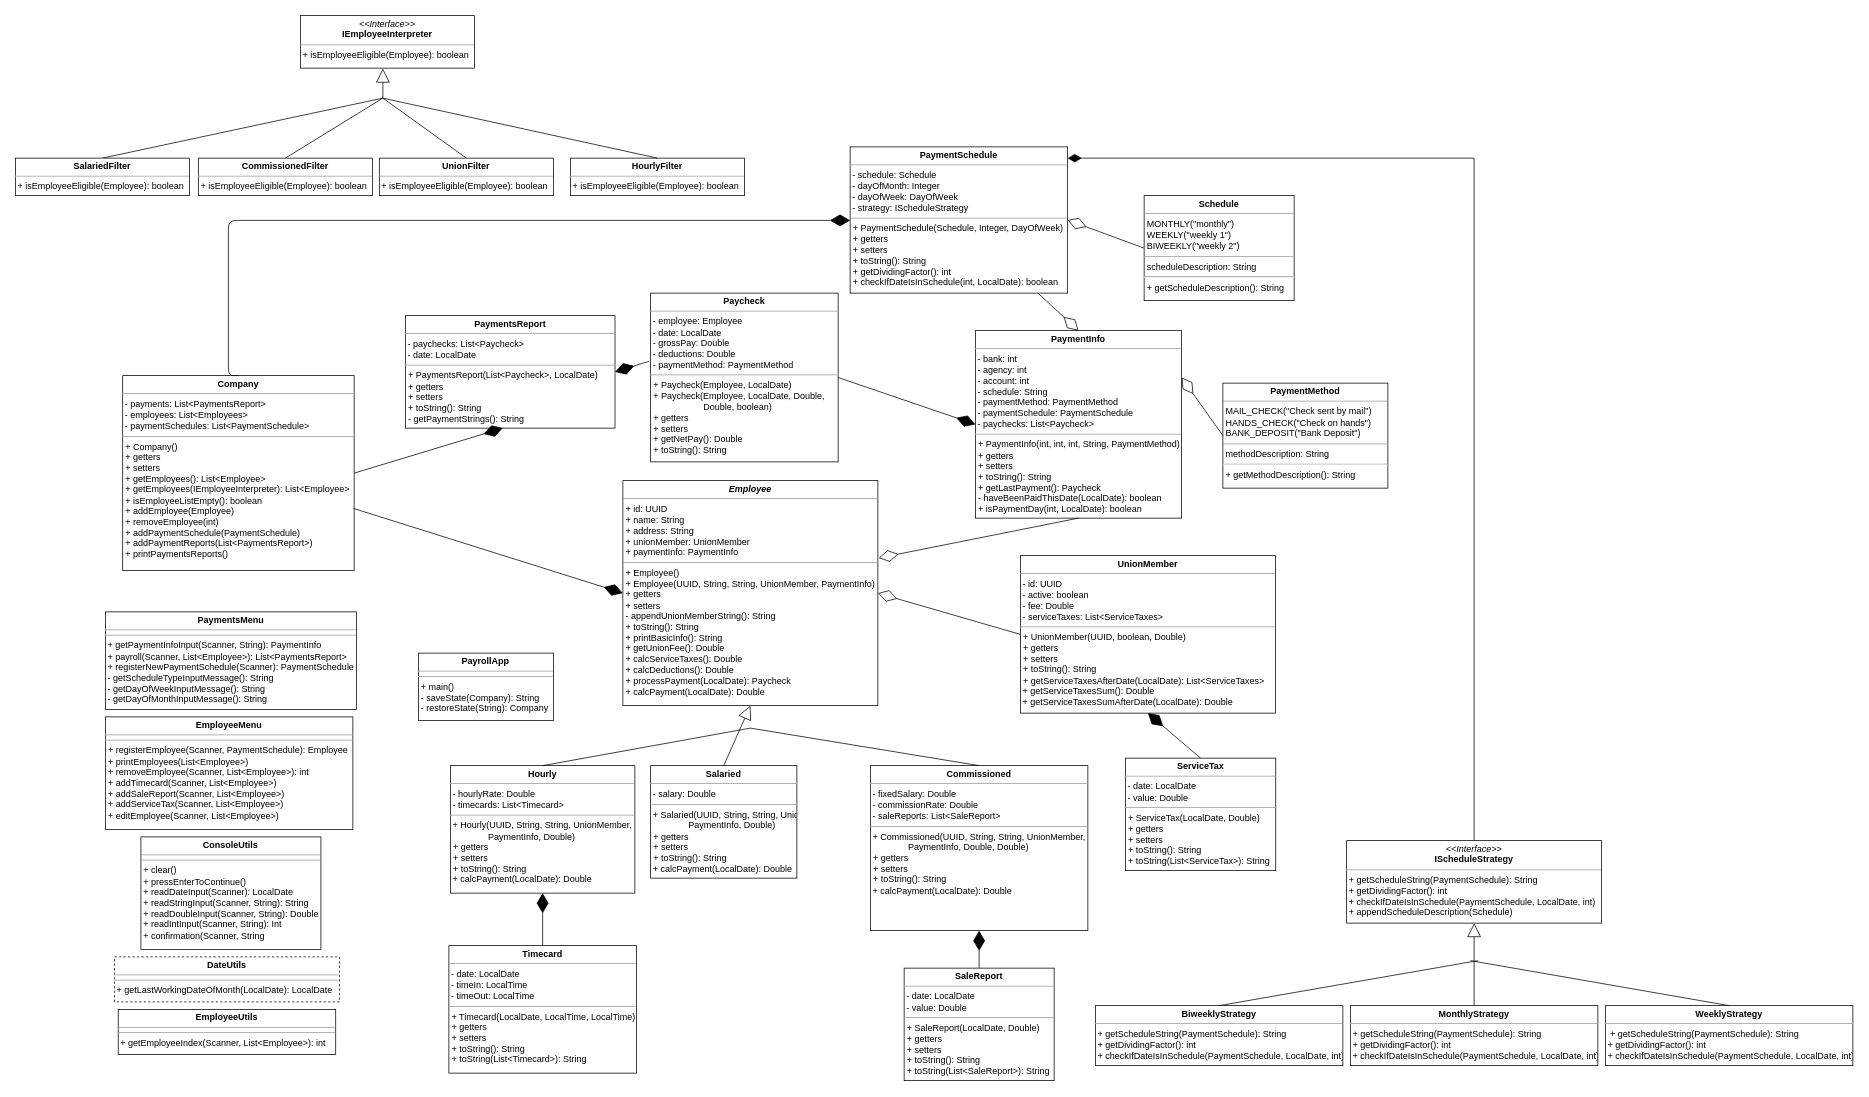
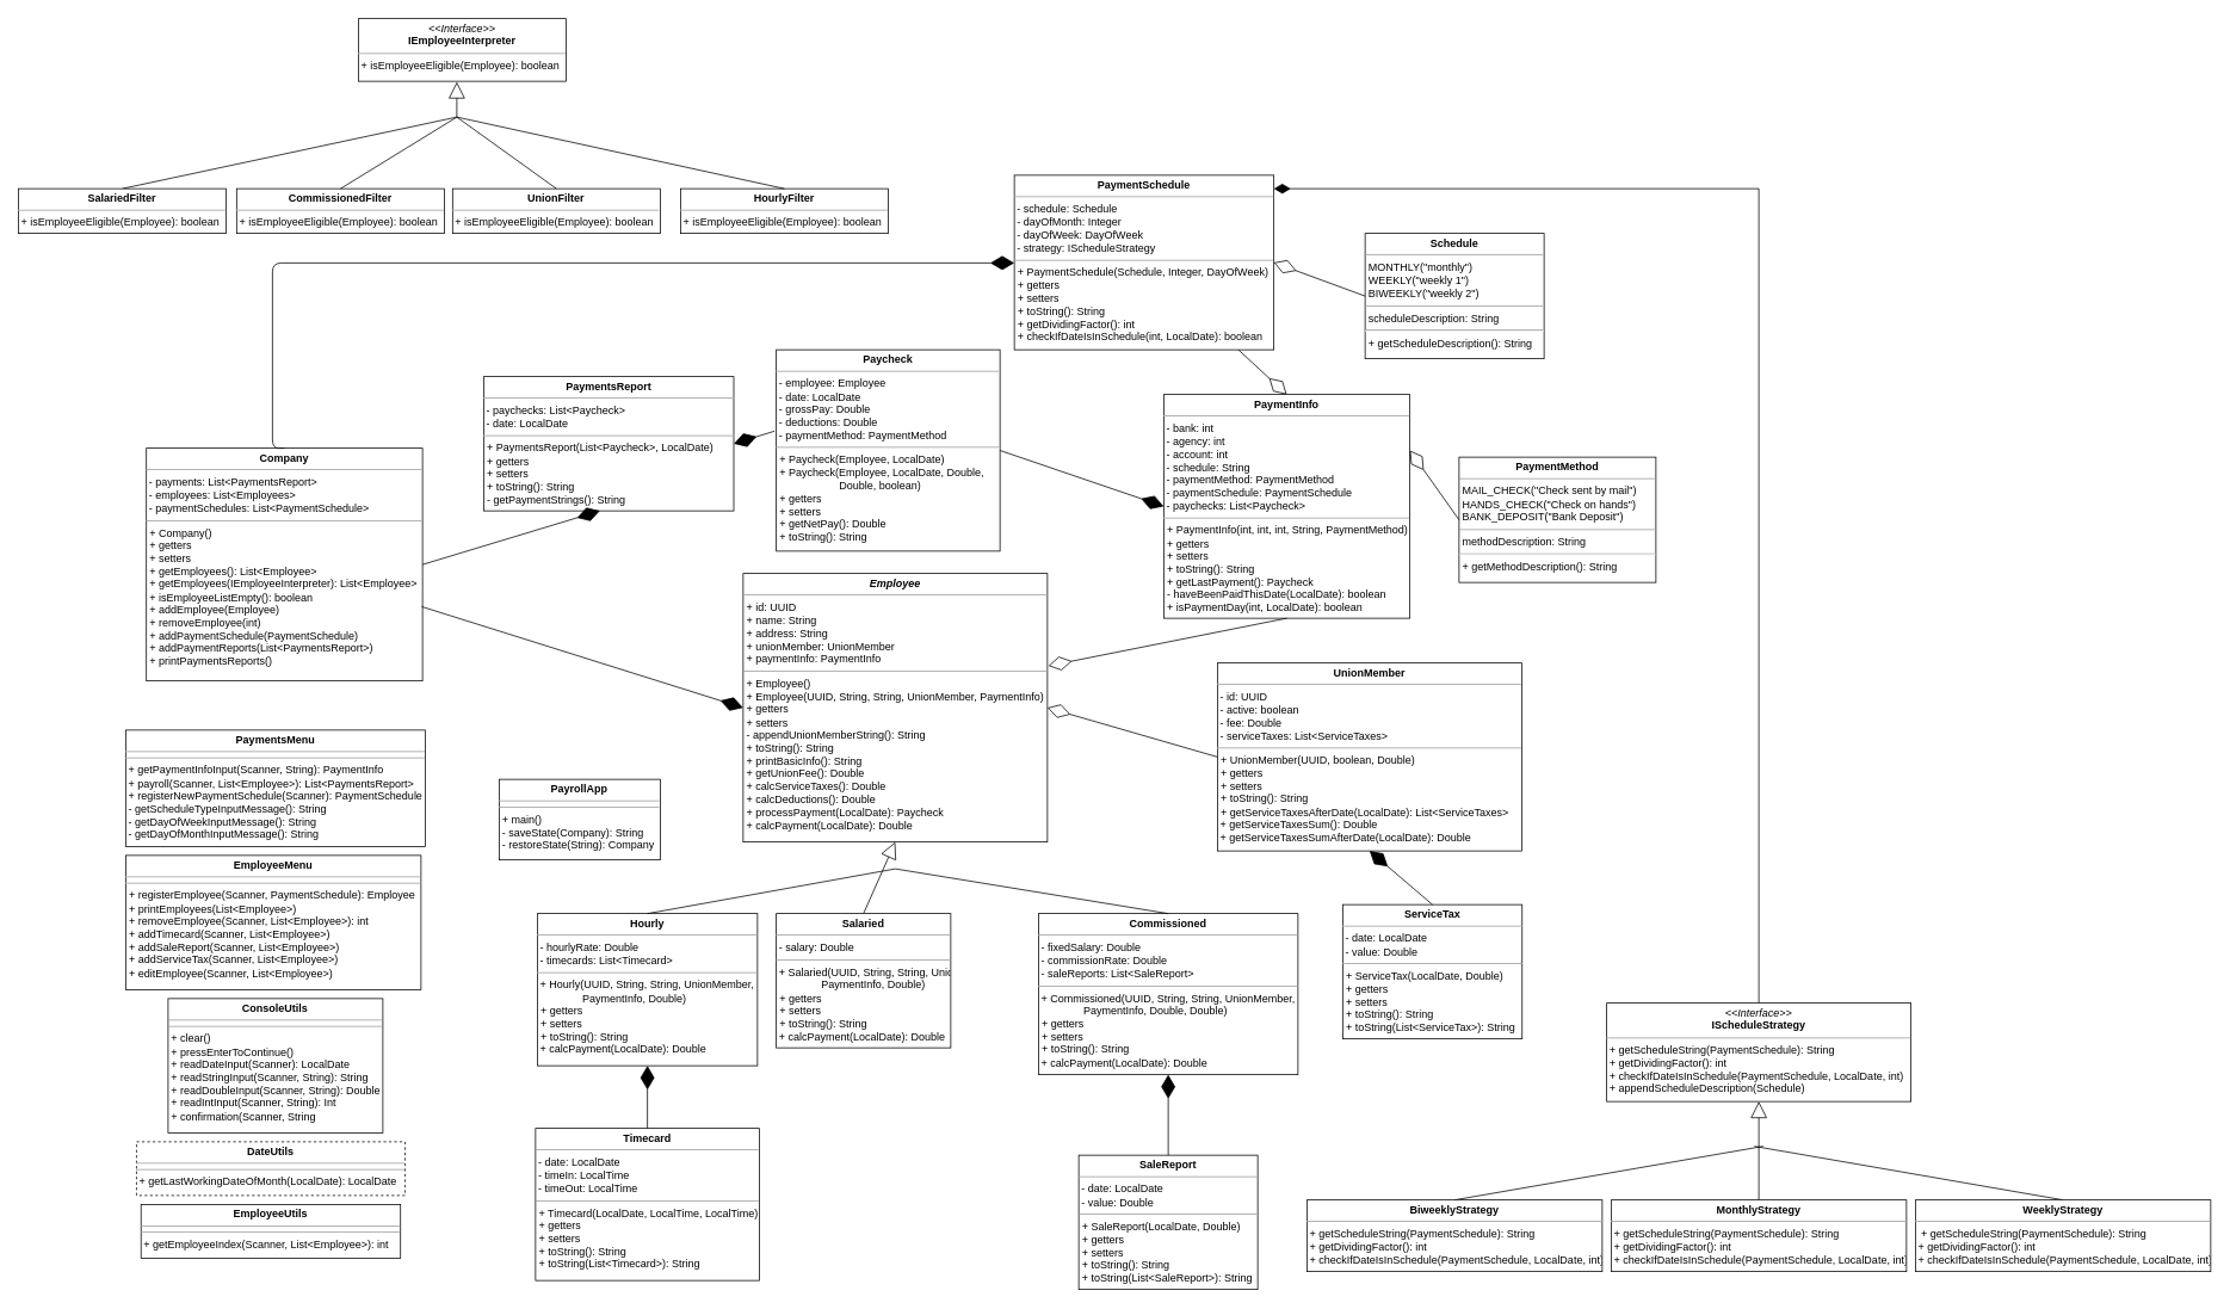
- <mxCell id="9" value="&lt;p style=&quot;margin: 0px ; margin-top: 4px ; text-align: center&quot;&gt;&lt;b&gt;Commissioned&lt;/b&gt;&lt;/p&gt;&lt;hr size=&quot;1&quot;&gt;&lt;div&gt;&amp;nbsp;- fixedSalary: Double&lt;/div&gt;&lt;div&gt;&amp;nbsp;- commissionRate: Double&lt;/div&gt;&lt;div&gt;&amp;nbsp;- saleReports: List&amp;lt;SaleReport&amp;gt;&lt;/div&gt;&lt;hr size=&quot;1&quot;&gt;&amp;nbsp;+ Commissioned(UUID, String, String, UnionMember,&lt;p style=&quot;margin: 0px ; margin-left: 4px&quot;&gt;&amp;nbsp;&amp;nbsp;&amp;nbsp;&amp;nbsp;&amp;nbsp;&amp;nbsp;&amp;nbsp;&amp;nbsp;&amp;nbsp;&amp;nbsp;&amp;nbsp;&amp;nbsp;&amp;nbsp; PaymentInfo, Double, Double)&lt;br&gt;&lt;/p&gt;&lt;p style=&quot;margin: 0px ; margin-left: 4px&quot;&gt;+ getters&lt;/p&gt;&lt;p style=&quot;margin: 0px ; margin-left: 4px&quot;&gt;+ setters&lt;/p&gt;&lt;p style=&quot;margin: 0px ; margin-left: 4px&quot;&gt;+ toString(): String&lt;/p&gt;&amp;nbsp;+ calcPayment(LocalDate): Double&lt;p style=&quot;margin: 0px ; margin-left: 4px&quot;&gt;&lt;br&gt;&lt;/p&gt;&lt;p style=&quot;margin: 0px ; margin-left: 4px&quot;&gt;&lt;br&gt;&lt;/p&gt;" style="verticalAlign=top;align=left;overflow=fill;fontSize=12;fontFamily=Helvetica;html=1;" parent="1" vertex="1"><mxGeometry x="1160" y="1020" width="290" height="220" as="geometry" /></mxCell>
+ <mxCell id="9" value="&lt;p style=&quot;margin: 0px ; margin-top: 4px ; text-align: center&quot;&gt;&lt;b&gt;Commissioned&lt;/b&gt;&lt;/p&gt;&lt;hr size=&quot;1&quot;&gt;&lt;div&gt;&amp;nbsp;- fixedSalary: Double&lt;/div&gt;&lt;div&gt;&amp;nbsp;- commissionRate: Double&lt;/div&gt;&lt;div&gt;&amp;nbsp;- saleReports: List&amp;lt;SaleReport&amp;gt;&lt;/div&gt;&lt;hr size=&quot;1&quot;&gt;&amp;nbsp;+ Commissioned(UUID, String, String, UnionMember,&lt;p style=&quot;margin: 0px ; margin-left: 4px&quot;&gt;&amp;nbsp;&amp;nbsp;&amp;nbsp;&amp;nbsp;&amp;nbsp;&amp;nbsp;&amp;nbsp;&amp;nbsp;&amp;nbsp;&amp;nbsp;&amp;nbsp;&amp;nbsp;&amp;nbsp; PaymentInfo, Double, Double)&lt;br&gt;&lt;/p&gt;&lt;p style=&quot;margin: 0px ; margin-left: 4px&quot;&gt;+ getters&lt;/p&gt;&lt;p style=&quot;margin: 0px ; margin-left: 4px&quot;&gt;+ setters&lt;/p&gt;&lt;p style=&quot;margin: 0px ; margin-left: 4px&quot;&gt;+ toString(): String&lt;/p&gt;&amp;nbsp;+ calcPayment(LocalDate): Double&lt;p style=&quot;margin: 0px ; margin-left: 4px&quot;&gt;&lt;br&gt;&lt;/p&gt;&lt;p style=&quot;margin: 0px ; margin-left: 4px&quot;&gt;&lt;br&gt;&lt;/p&gt;" style="verticalAlign=top;align=left;overflow=fill;fontSize=12;fontFamily=Helvetica;html=1;" parent="1" vertex="1"><mxGeometry x="1160" y="1020" width="290" height="180" as="geometry" /></mxCell>
